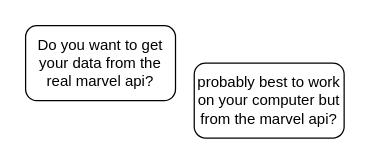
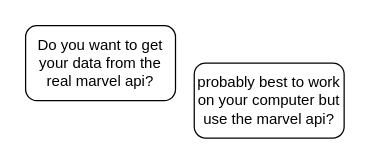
- <mxCell id="3" value="probably best to work on your computer but from the marvel api?" style="rounded=1;whiteSpace=wrap;html=1;" vertex="1" parent="1"><mxGeometry x="155" y="50" width="120" height="60" as="geometry" /></mxCell>
+ <mxCell id="3" value="probably best to work on your computer but use the marvel api?" style="rounded=1;whiteSpace=wrap;html=1;" vertex="1" parent="1"><mxGeometry x="155" y="50" width="120" height="60" as="geometry" /></mxCell>
